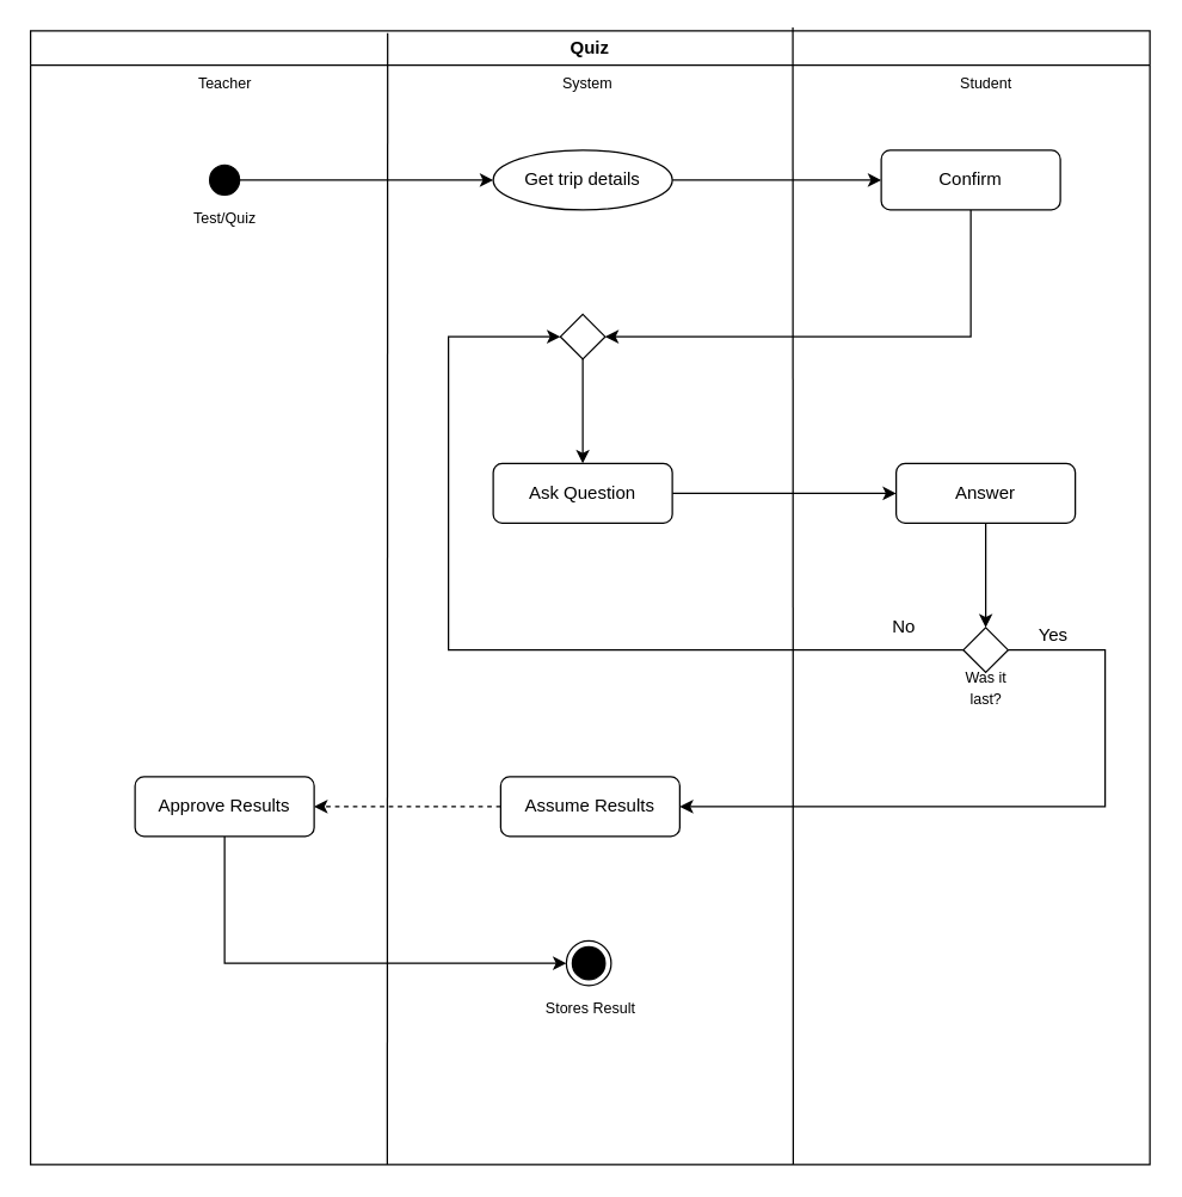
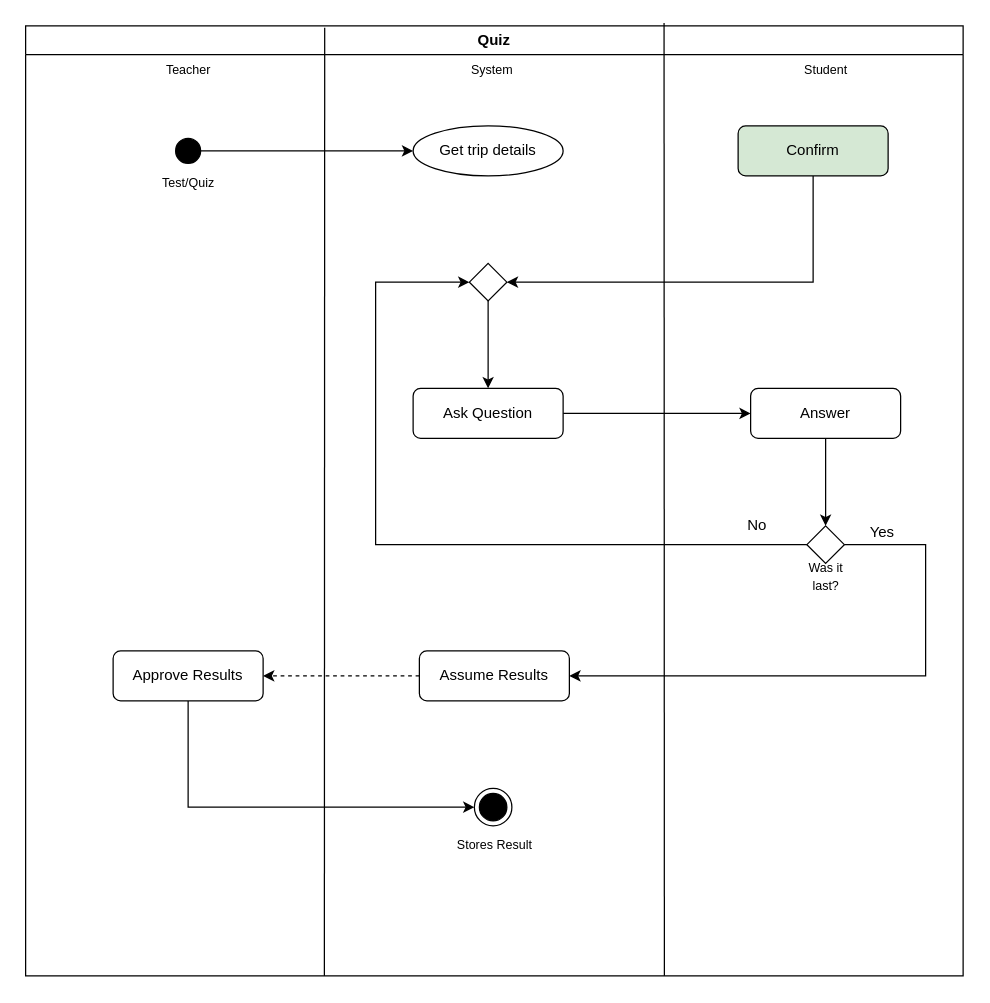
- <mxCell id="8" style="edgeStyle=orthogonalEdgeStyle;rounded=0;orthogonalLoop=1;jettySize=auto;html=1;exitX=1;exitY=0.5;exitDx=0;exitDy=0;entryX=0;entryY=0.5;entryDx=0;entryDy=0;" edge="1" parent="2" source="9" target="14"><mxGeometry relative="1" as="geometry" /></mxCell>
- <mxCell id="14" value="Confirm" style="rounded=1;whiteSpace=wrap;html=1;fontSize=12;glass=0;strokeWidth=1;shadow=0;" parent="2" vertex="1"><mxGeometry x="570" y="80" width="120" height="40" as="geometry" /></mxCell>
+ <mxCell id="14" value="Confirm" style="rounded=1;whiteSpace=wrap;html=1;fontSize=12;glass=0;strokeWidth=1;shadow=0;fillColor=#d5e8d4;" parent="2" vertex="1"><mxGeometry x="570" y="80" width="120" height="40" as="geometry" /></mxCell>
